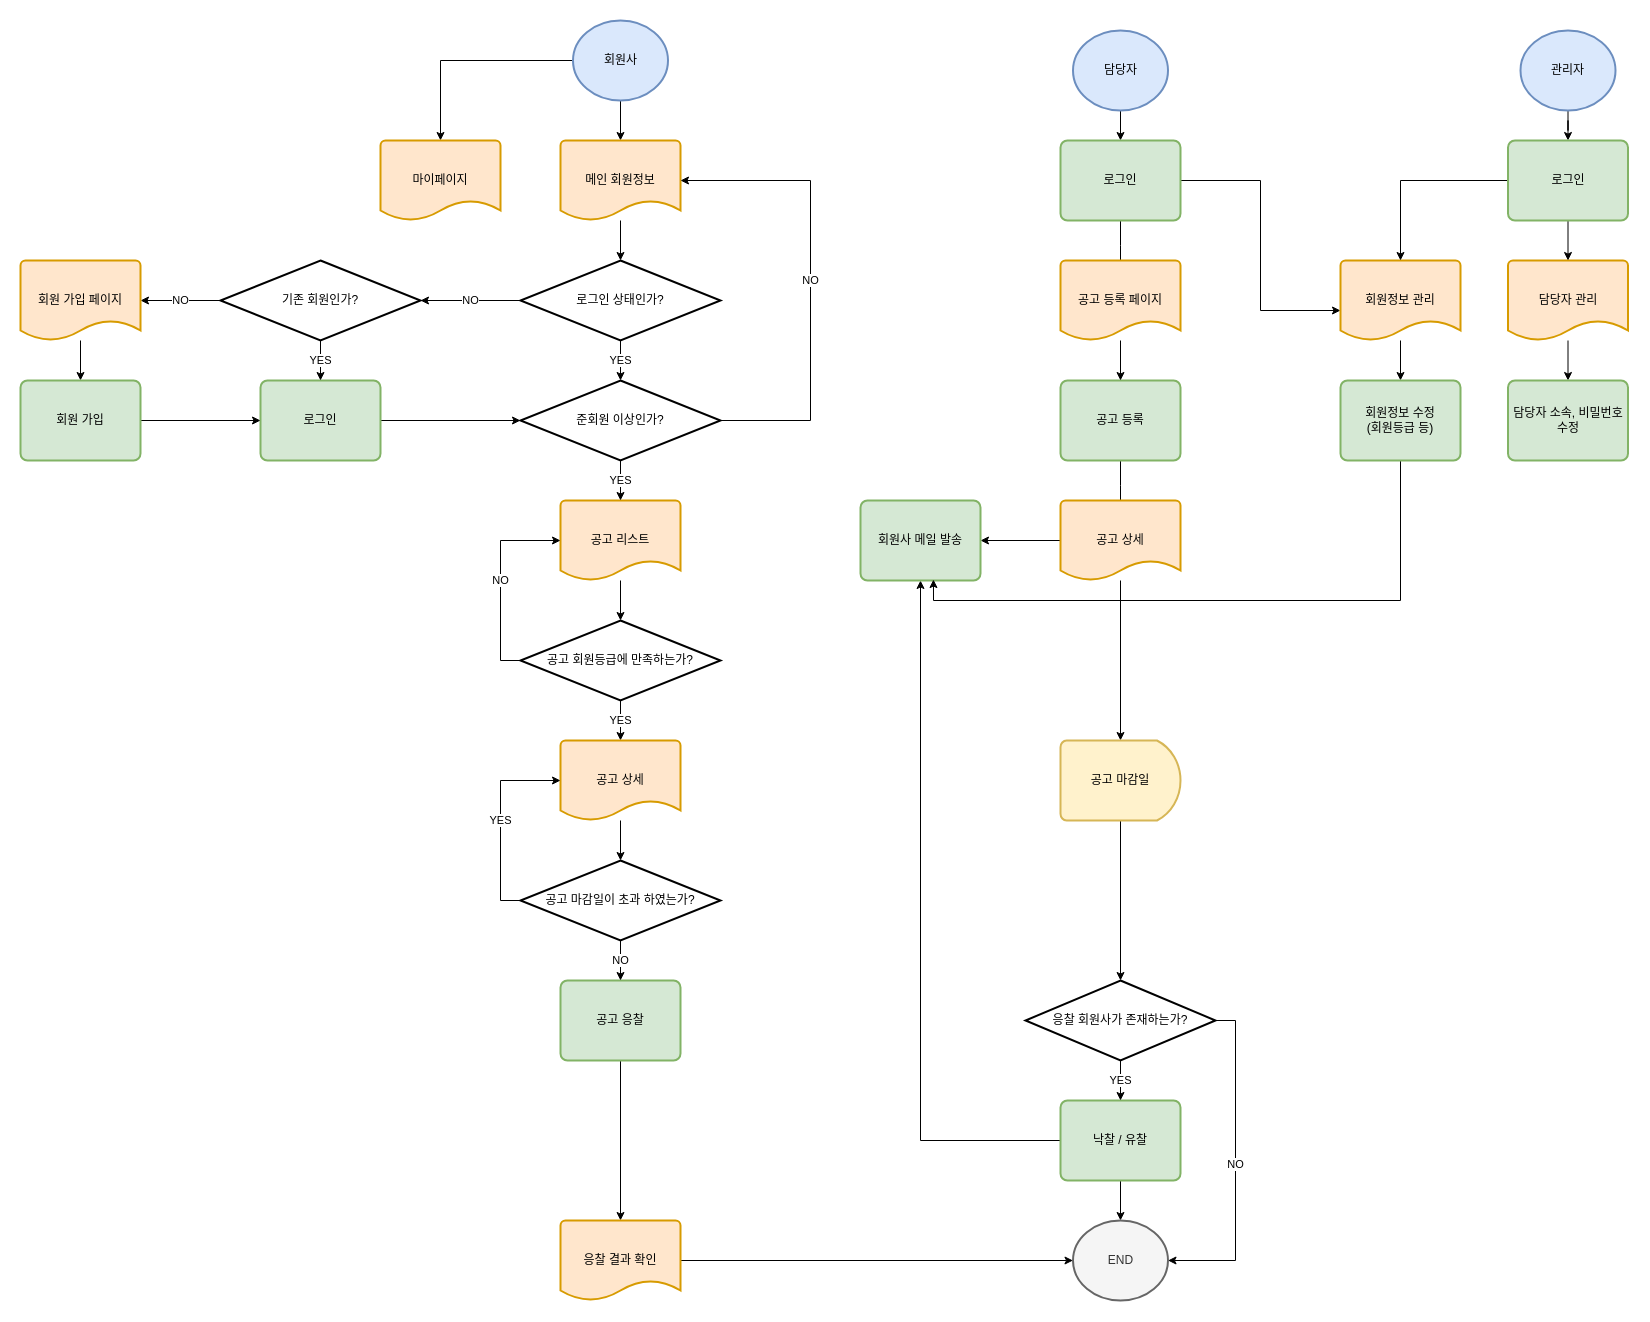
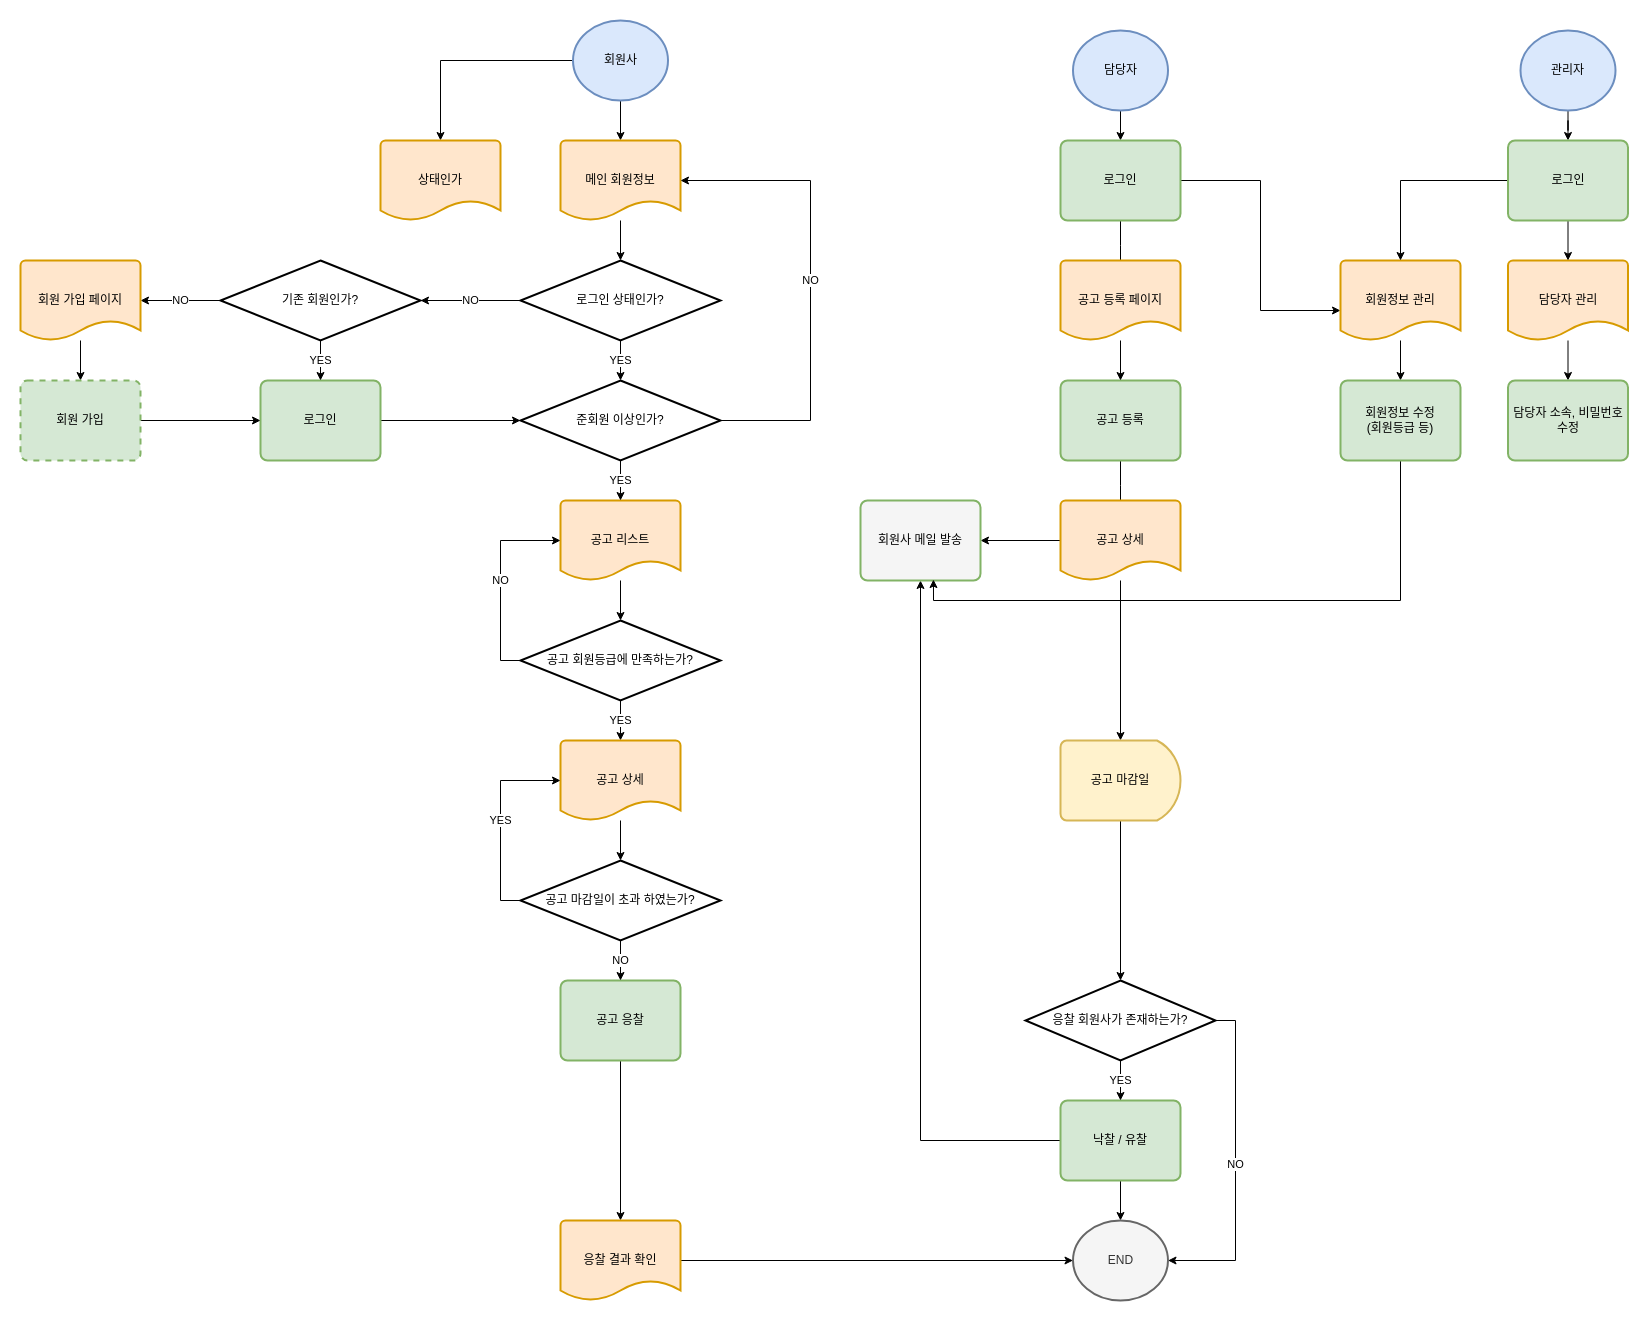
- <mxCell id="64" value="마이페이지" style="strokeWidth=2;html=1;shape=mxgraph.flowchart.document2;whiteSpace=wrap;size=0.25;fillColor=#ffe6cc;strokeColor=#d79b00;" vertex="1" parent="1"><mxGeometry x="380" y="140" width="120" height="80" as="geometry" /></mxCell>
+ <mxCell id="64" value="상태인가" style="strokeWidth=2;html=1;shape=mxgraph.flowchart.document2;whiteSpace=wrap;size=0.25;fillColor=#ffe6cc;strokeColor=#d79b00;" vertex="1" parent="1"><mxGeometry x="380" y="140" width="120" height="80" as="geometry" /></mxCell>
- <mxCell id="55" value="회원 가입" style="rounded=1;whiteSpace=wrap;html=1;absoluteArcSize=1;arcSize=14;strokeWidth=2;fillColor=#d5e8d4;strokeColor=#82b366;" vertex="1" parent="1"><mxGeometry x="20" y="380" width="120" height="80" as="geometry" /></mxCell>
+ <mxCell id="55" value="회원 가입" style="rounded=1;whiteSpace=wrap;html=1;absoluteArcSize=1;arcSize=14;strokeWidth=2;fillColor=#d5e8d4;strokeColor=#82b366;dashed=1;" vertex="1" parent="1"><mxGeometry x="20" y="380" width="120" height="80" as="geometry" /></mxCell>
- <mxCell id="42" value="회원사 메일 발송" style="rounded=1;whiteSpace=wrap;html=1;absoluteArcSize=1;arcSize=14;strokeWidth=2;fillColor=#d5e8d4;strokeColor=#82b366;" vertex="1" parent="1"><mxGeometry x="860" y="500" width="120" height="80" as="geometry" /></mxCell>
+ <mxCell id="42" value="회원사 메일 발송" style="rounded=1;whiteSpace=wrap;html=1;absoluteArcSize=1;arcSize=14;strokeWidth=2;fillColor=#f5f5f5;strokeColor=#82b366;" vertex="1" parent="1"><mxGeometry x="860" y="500" width="120" height="80" as="geometry" /></mxCell>
